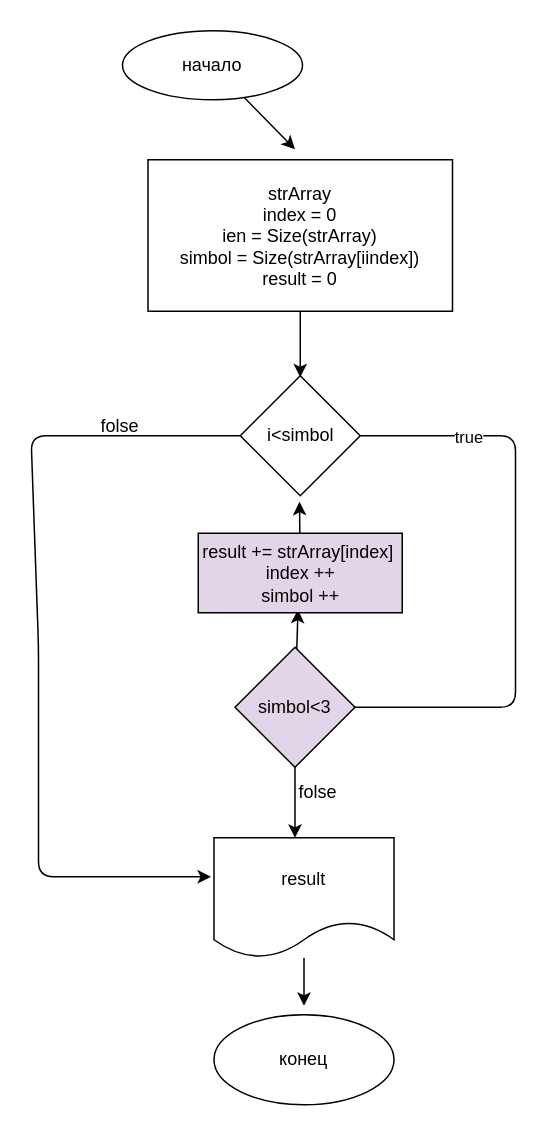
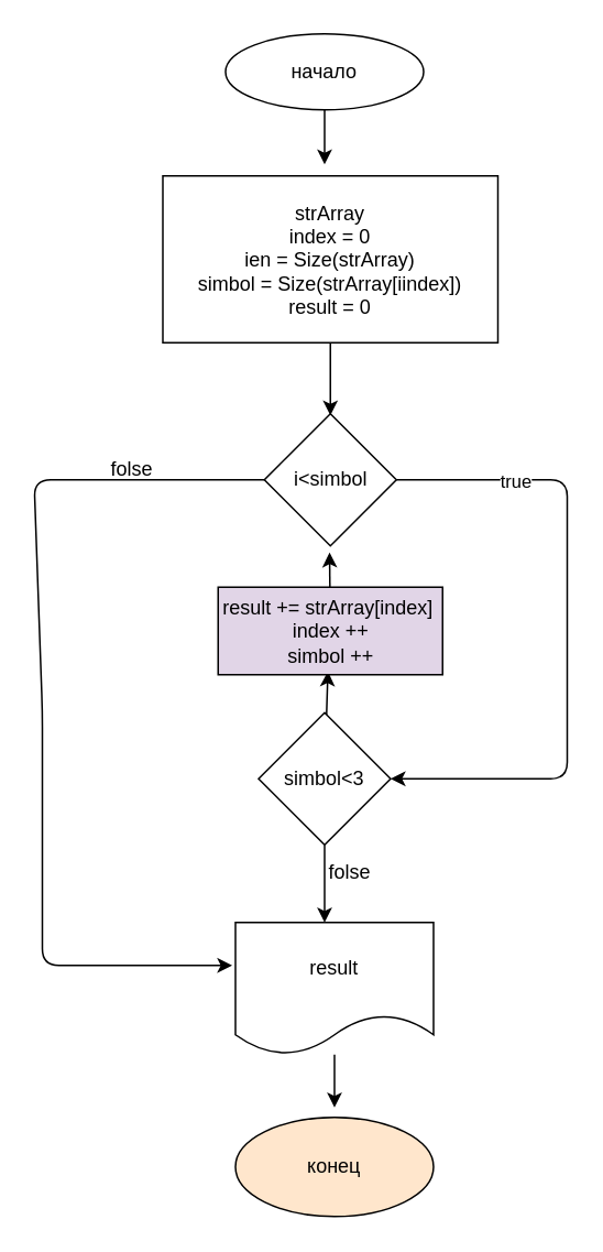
- <mxCell id="3" value="начало" style="ellipse;whiteSpace=wrap;html=1;" vertex="1" parent="1"><mxGeometry x="81" y="20" width="120" height="46" as="geometry" /></mxCell>
+ <mxCell id="3" value="начало" style="ellipse;whiteSpace=wrap;html=1;" vertex="1" parent="1"><mxGeometry x="136" y="20" width="120" height="46" as="geometry" /></mxCell>
- <mxCell id="11" value="simbol&amp;lt;3" style="rhombus;whiteSpace=wrap;html=1;fillColor=#e1d5e7;" vertex="1" parent="1"><mxGeometry x="156" y="431" width="80" height="80" as="geometry" /></mxCell>
+ <mxCell id="11" value="simbol&amp;lt;3" style="rhombus;whiteSpace=wrap;html=1;" vertex="1" parent="1"><mxGeometry x="156" y="431" width="80" height="80" as="geometry" /></mxCell>
- <mxCell id="6" style="edgeStyle=none;html=1;entryX=1;entryY=0.5;entryDx=0;entryDy=0;endArrow=none;" edge="1" parent="1" source="8" target="11"><mxGeometry relative="1" as="geometry"><mxPoint x="286" y="479" as="targetPoint" /><Array as="points"><mxPoint x="343" y="290" /><mxPoint x="343" y="389" /><mxPoint x="343" y="471" /></Array></mxGeometry></mxCell>
+ <mxCell id="6" style="edgeStyle=none;html=1;entryX=1;entryY=0.5;entryDx=0;entryDy=0;" edge="1" parent="1" source="8" target="11"><mxGeometry relative="1" as="geometry"><mxPoint x="286" y="479" as="targetPoint" /><Array as="points"><mxPoint x="343" y="290" /><mxPoint x="343" y="389" /><mxPoint x="343" y="471" /></Array></mxGeometry></mxCell>
- <mxCell id="19" value="конец" style="ellipse;whiteSpace=wrap;html=1;" vertex="1" parent="1"><mxGeometry x="142" y="676" width="120" height="60" as="geometry" /></mxCell>
+ <mxCell id="19" value="конец" style="ellipse;whiteSpace=wrap;html=1;fillColor=#ffe6cc;" vertex="1" parent="1"><mxGeometry x="142" y="676" width="120" height="60" as="geometry" /></mxCell>
